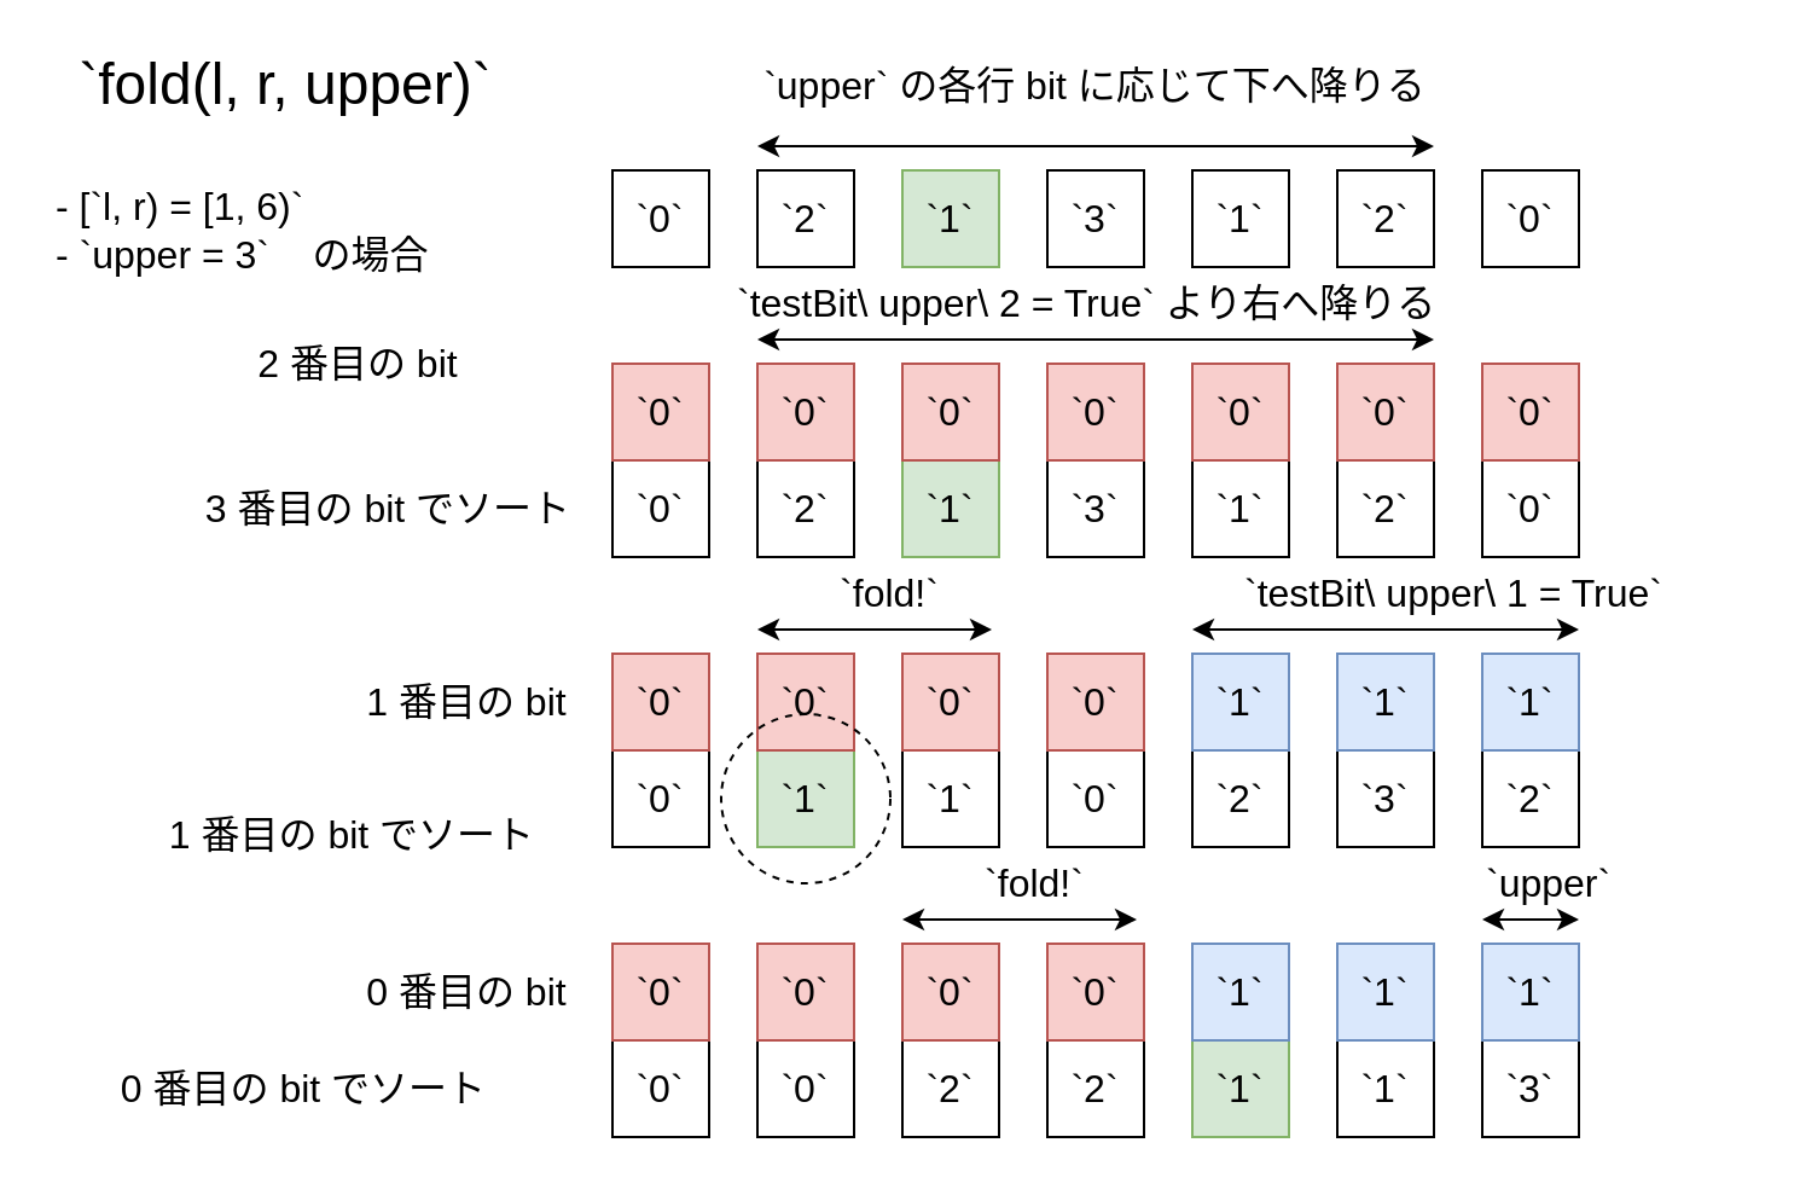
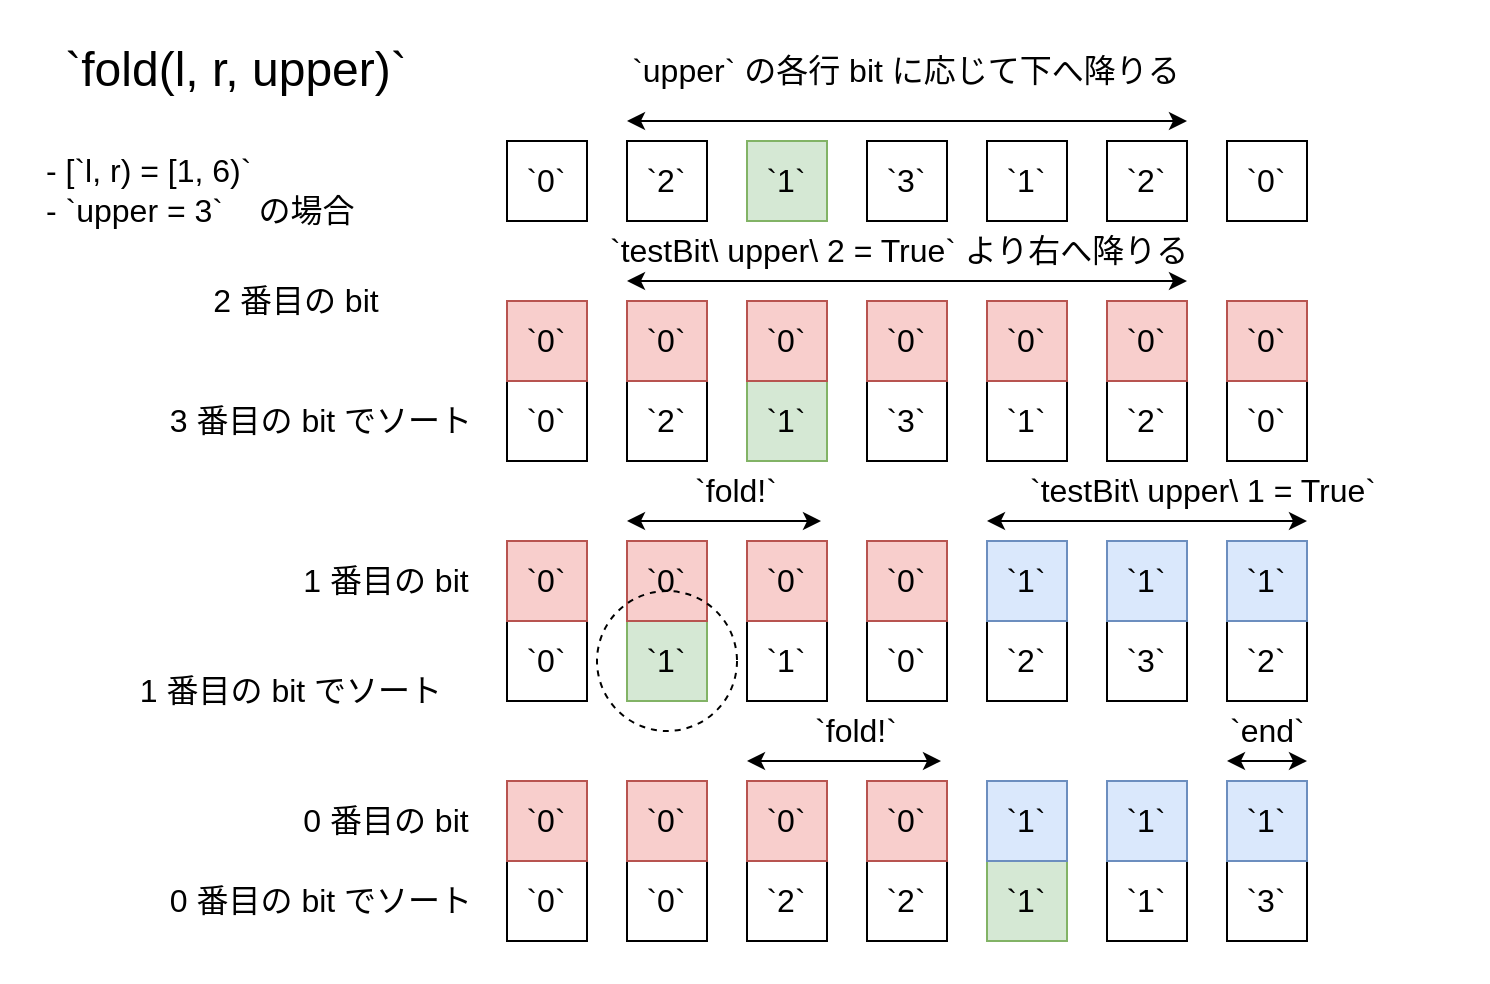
- <mxCell id="70" value="`upper`" style="text;html=1;align=left;verticalAlign=middle;whiteSpace=wrap;rounded=0;fontSize=16;" parent="1" vertex="1"><mxGeometry x="613" y="340" width="50" height="50" as="geometry" /></mxCell>
+ <mxCell id="70" value="`end`" style="text;html=1;align=left;verticalAlign=middle;whiteSpace=wrap;rounded=0;fontSize=16;" parent="1" vertex="1"><mxGeometry x="613" y="340" width="50" height="50" as="geometry" /></mxCell>
- <mxCell id="56" value="0 番目の bit でソート" style="text;html=1;align=center;verticalAlign=middle;whiteSpace=wrap;rounded=0;fontSize=16;" parent="1" vertex="1"><mxGeometry x="48" y="435" width="155" height="30" as="geometry" /></mxCell>
+ <mxCell id="56" value="0 番目の bit でソート" style="text;html=1;align=center;verticalAlign=middle;whiteSpace=wrap;rounded=0;fontSize=16;" parent="1" vertex="1"><mxGeometry x="83" y="435" width="155" height="30" as="geometry" /></mxCell>
